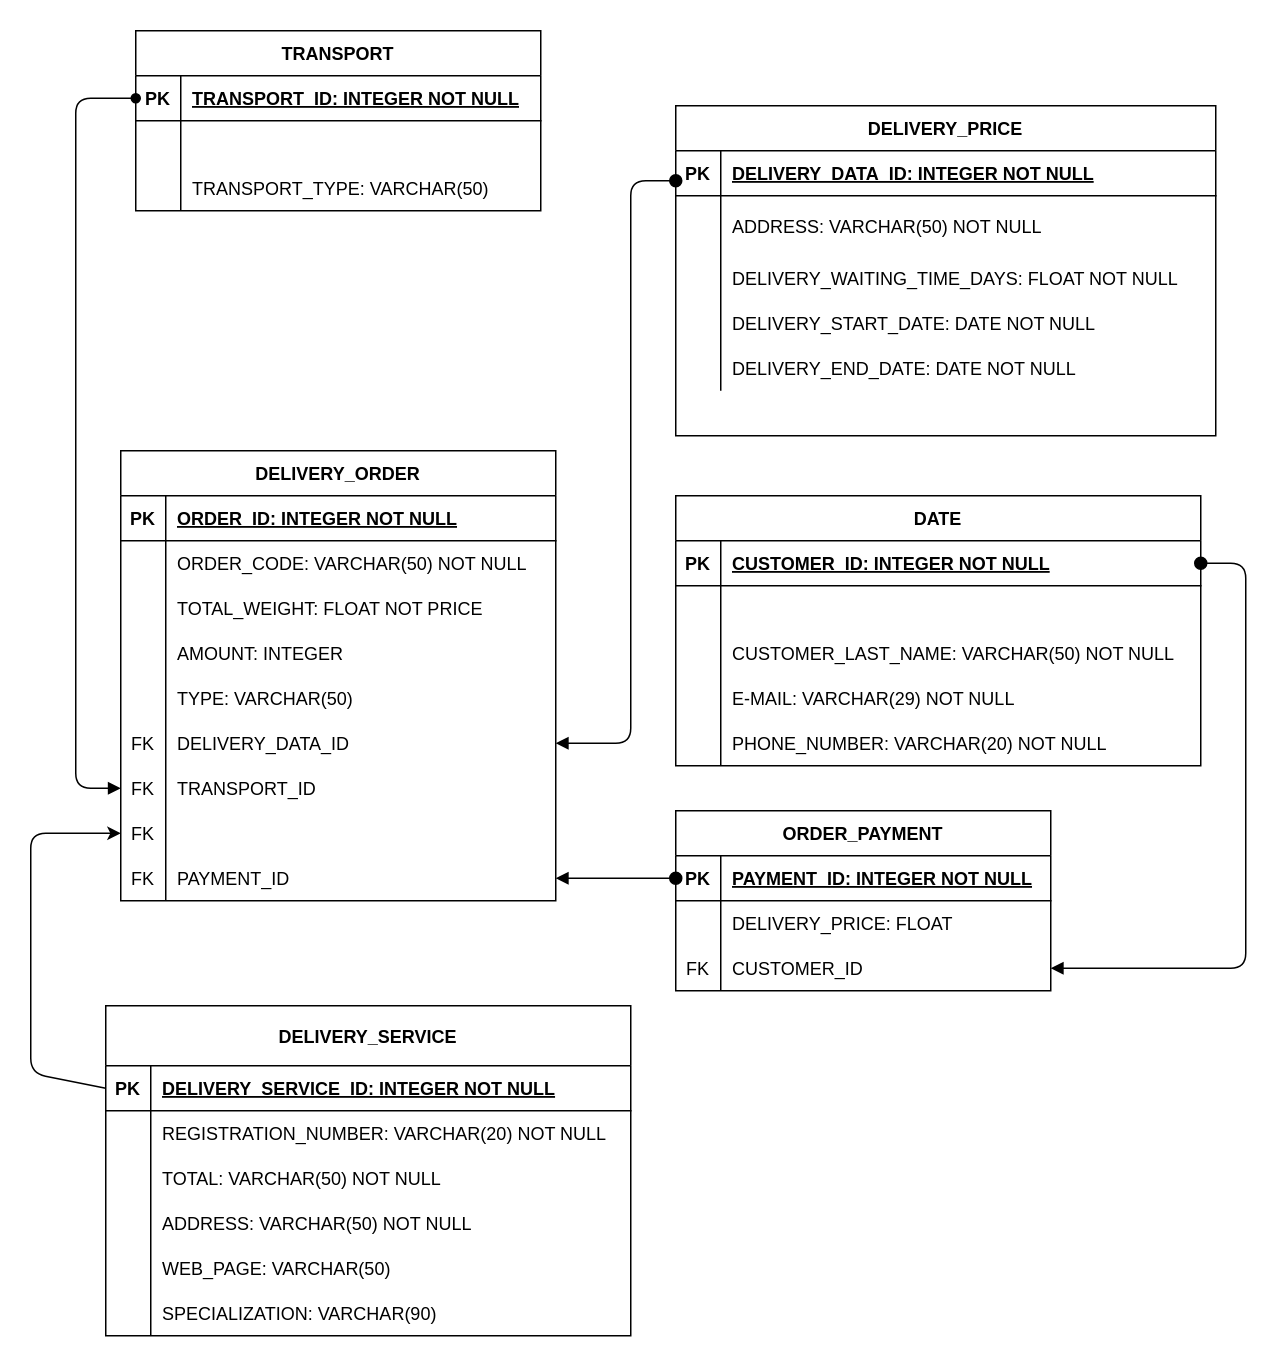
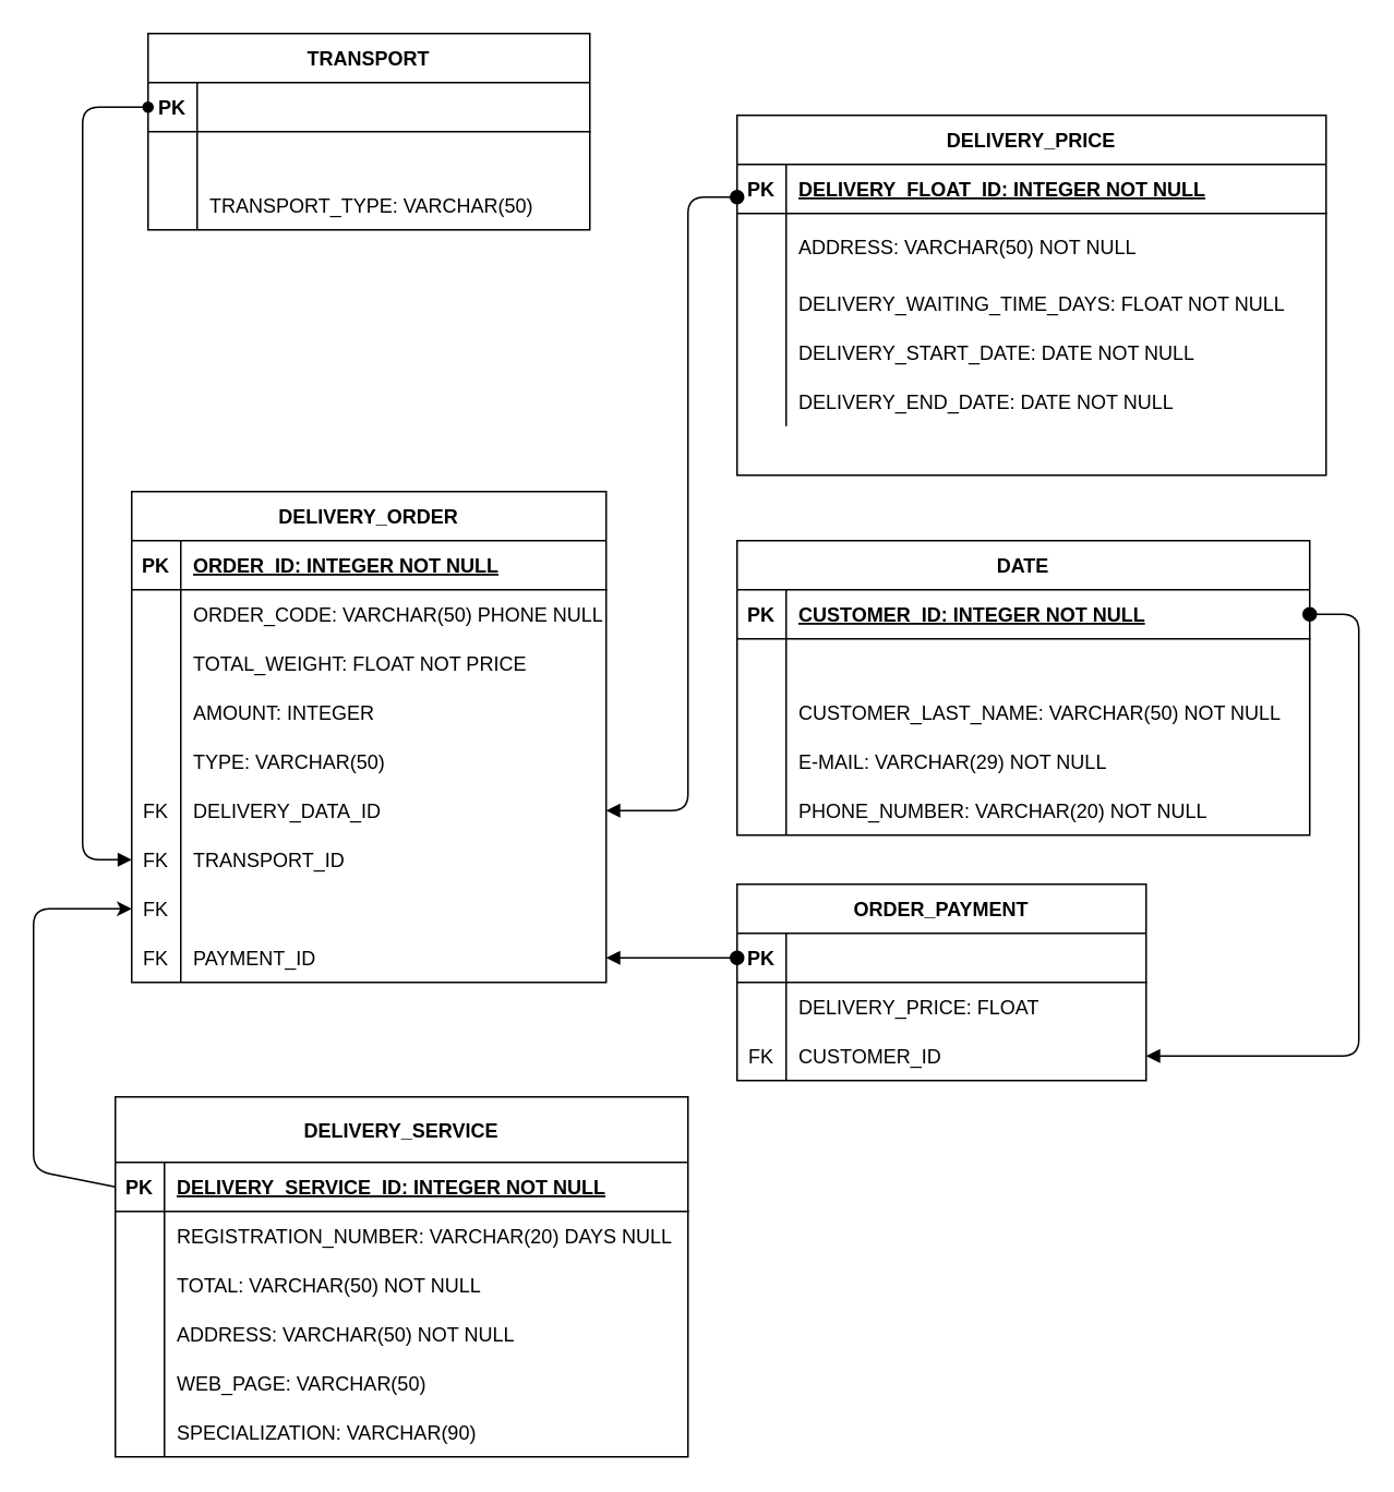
- <mxCell id="9" value="TRANSPORT_ID: INTEGER NOT NULL" style="shape=partialRectangle;connectable=0;fillColor=none;top=0;left=0;bottom=0;right=0;align=left;spacingLeft=6;fontStyle=5;overflow=hidden;" parent="7" vertex="1"><mxGeometry x="30" width="240" height="30" as="geometry" /></mxCell>
- <mxCell id="18" value="DELIVERY_DATA_ID: INTEGER NOT NULL" style="shape=partialRectangle;connectable=0;fillColor=none;top=0;left=0;bottom=0;right=0;align=left;spacingLeft=6;fontStyle=5;overflow=hidden;" parent="16" vertex="1"><mxGeometry x="30" width="330" height="30" as="geometry" /></mxCell>
+ <mxCell id="18" value="DELIVERY_FLOAT_ID: INTEGER NOT NULL" style="shape=partialRectangle;connectable=0;fillColor=none;top=0;left=0;bottom=0;right=0;align=left;spacingLeft=6;fontStyle=5;overflow=hidden;" parent="16" vertex="1"><mxGeometry x="30" width="330" height="30" as="geometry" /></mxCell>
- <mxCell id="64" value="ORDER_CODE: VARCHAR(50) NOT NULL" style="shape=partialRectangle;connectable=0;fillColor=none;top=0;left=0;bottom=0;right=0;align=left;spacingLeft=6;fontStyle=0;overflow=hidden;verticalAlign=middle;" parent="62" vertex="1"><mxGeometry x="30" width="260" height="30" as="geometry" /></mxCell>
+ <mxCell id="64" value="ORDER_CODE: VARCHAR(50) PHONE NULL" style="shape=partialRectangle;connectable=0;fillColor=none;top=0;left=0;bottom=0;right=0;align=left;spacingLeft=6;fontStyle=0;overflow=hidden;verticalAlign=middle;" parent="62" vertex="1"><mxGeometry x="30" width="260" height="30" as="geometry" /></mxCell>
- <mxCell id="51" value="PAYMENT_ID: INTEGER NOT NULL" style="shape=partialRectangle;connectable=0;fillColor=none;top=0;left=0;bottom=0;right=0;align=left;spacingLeft=6;fontStyle=5;overflow=hidden;" parent="49" vertex="1"><mxGeometry x="30" width="220" height="30" as="geometry" /></mxCell>
- <mxCell id="91" value="REGISTRATION_NUMBER: VARCHAR(20) NOT NULL" style="shape=partialRectangle;connectable=0;fillColor=none;top=0;left=0;bottom=0;right=0;align=left;spacingLeft=6;overflow=hidden;" parent="89" vertex="1"><mxGeometry x="30" width="320" height="30" as="geometry" /></mxCell>
+ <mxCell id="91" value="REGISTRATION_NUMBER: VARCHAR(20) DAYS NULL" style="shape=partialRectangle;connectable=0;fillColor=none;top=0;left=0;bottom=0;right=0;align=left;spacingLeft=6;overflow=hidden;" parent="89" vertex="1"><mxGeometry x="30" width="320" height="30" as="geometry" /></mxCell>
